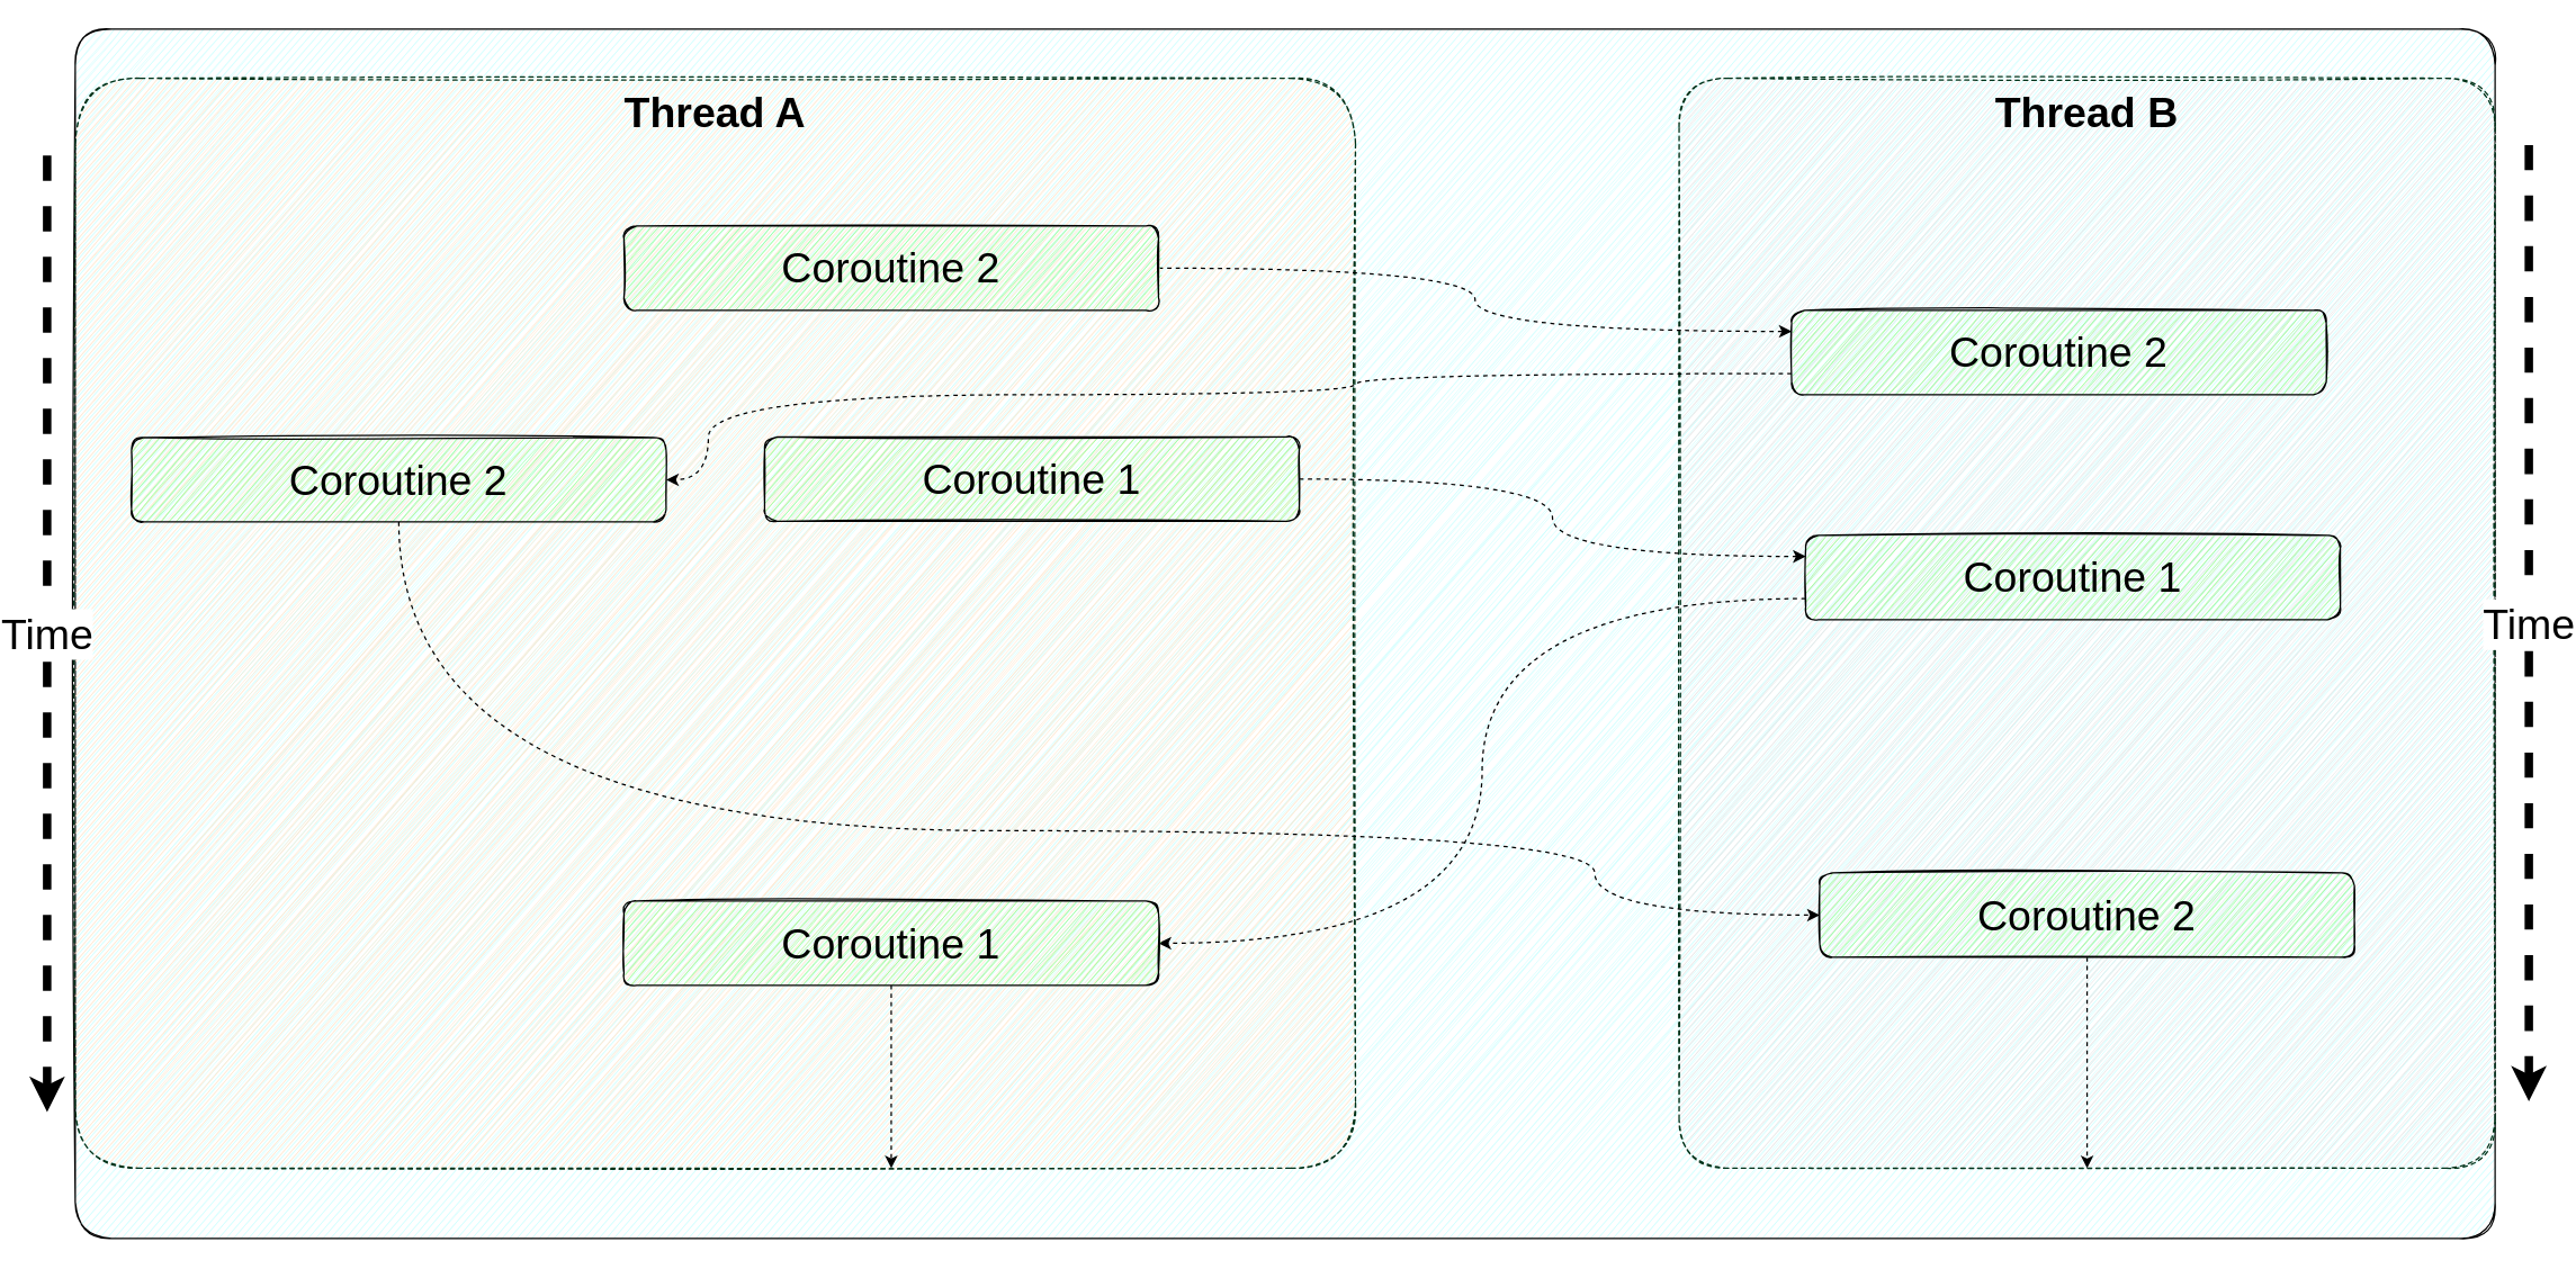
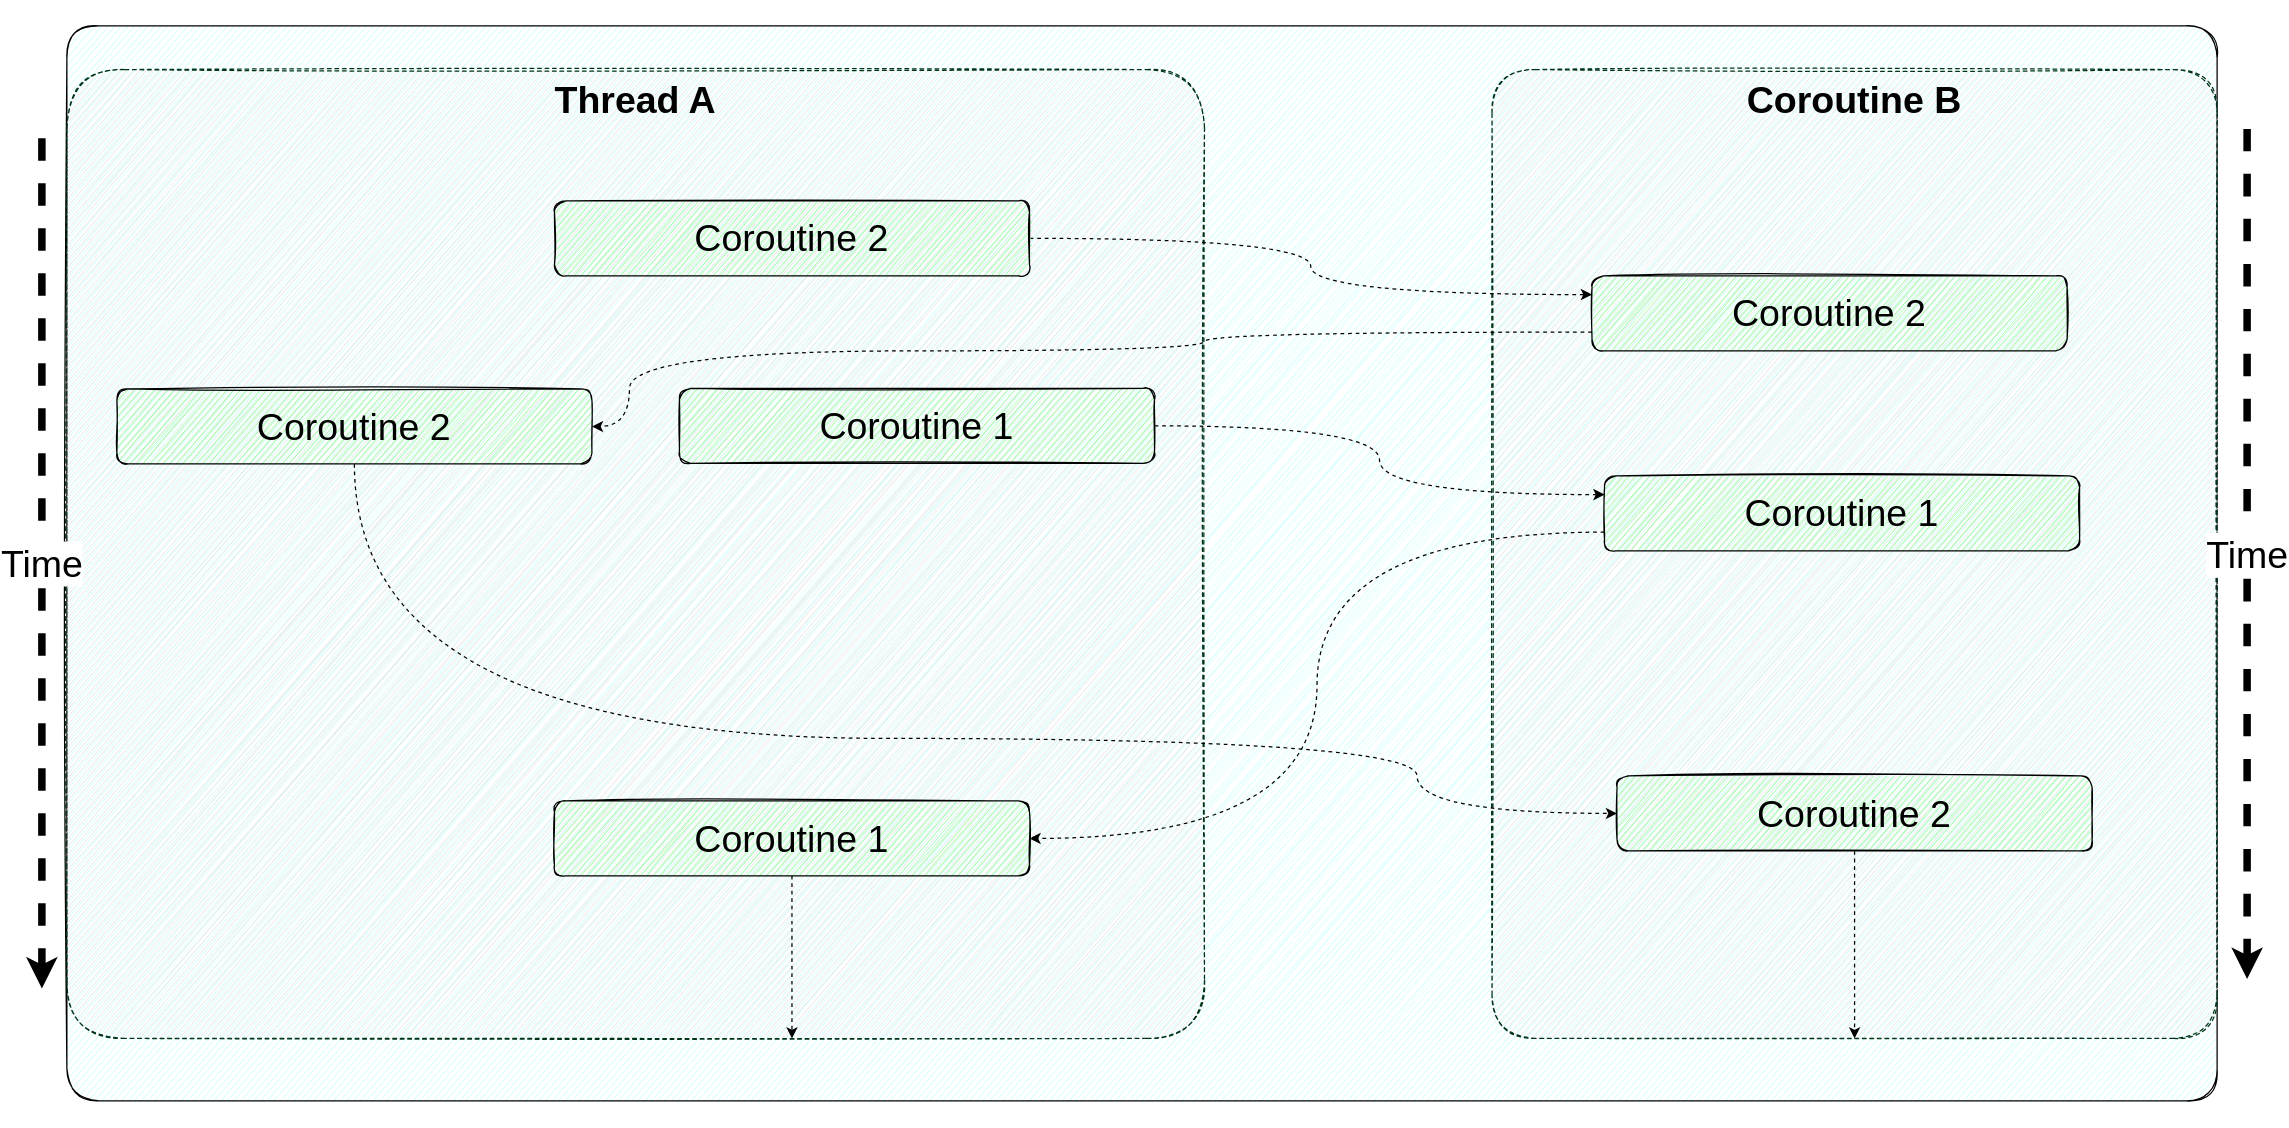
- <mxCell id="4" value="Thread B" style="rounded=1;whiteSpace=wrap;html=1;labelBackgroundColor=none;sketch=1;fontColor=none;strokeColor=#00331A;fillColor=#E6E6E6;arcSize=6;dashed=1;verticalAlign=top;fontSize=30;fontStyle=1" parent="1" vertex="1"><mxGeometry x="1180" y="55" width="580" height="775" as="geometry" /></mxCell>
+ <mxCell id="4" value="Coroutine B" style="rounded=1;whiteSpace=wrap;html=1;labelBackgroundColor=none;sketch=1;fontColor=none;strokeColor=#00331A;fillColor=#E6E6E6;arcSize=6;dashed=1;verticalAlign=top;fontSize=30;fontStyle=1" parent="1" vertex="1"><mxGeometry x="1180" y="55" width="580" height="775" as="geometry" /></mxCell>
- <mxCell id="3" value="Thread A" style="rounded=1;whiteSpace=wrap;html=1;labelBackgroundColor=none;sketch=1;fontColor=none;strokeColor=#00331A;fillColor=#ffe6cc;arcSize=6;dashed=1;verticalAlign=top;fontSize=30;fontStyle=1;" parent="1" vertex="1"><mxGeometry x="40" y="55" width="910" height="775" as="geometry" /></mxCell>
+ <mxCell id="3" value="Thread A" style="rounded=1;whiteSpace=wrap;html=1;labelBackgroundColor=none;sketch=1;fontColor=none;strokeColor=#00331A;fillColor=#E6E6E6;arcSize=6;dashed=1;verticalAlign=top;fontSize=30;fontStyle=1" parent="1" vertex="1"><mxGeometry x="40" y="55" width="910" height="775" as="geometry" /></mxCell>
